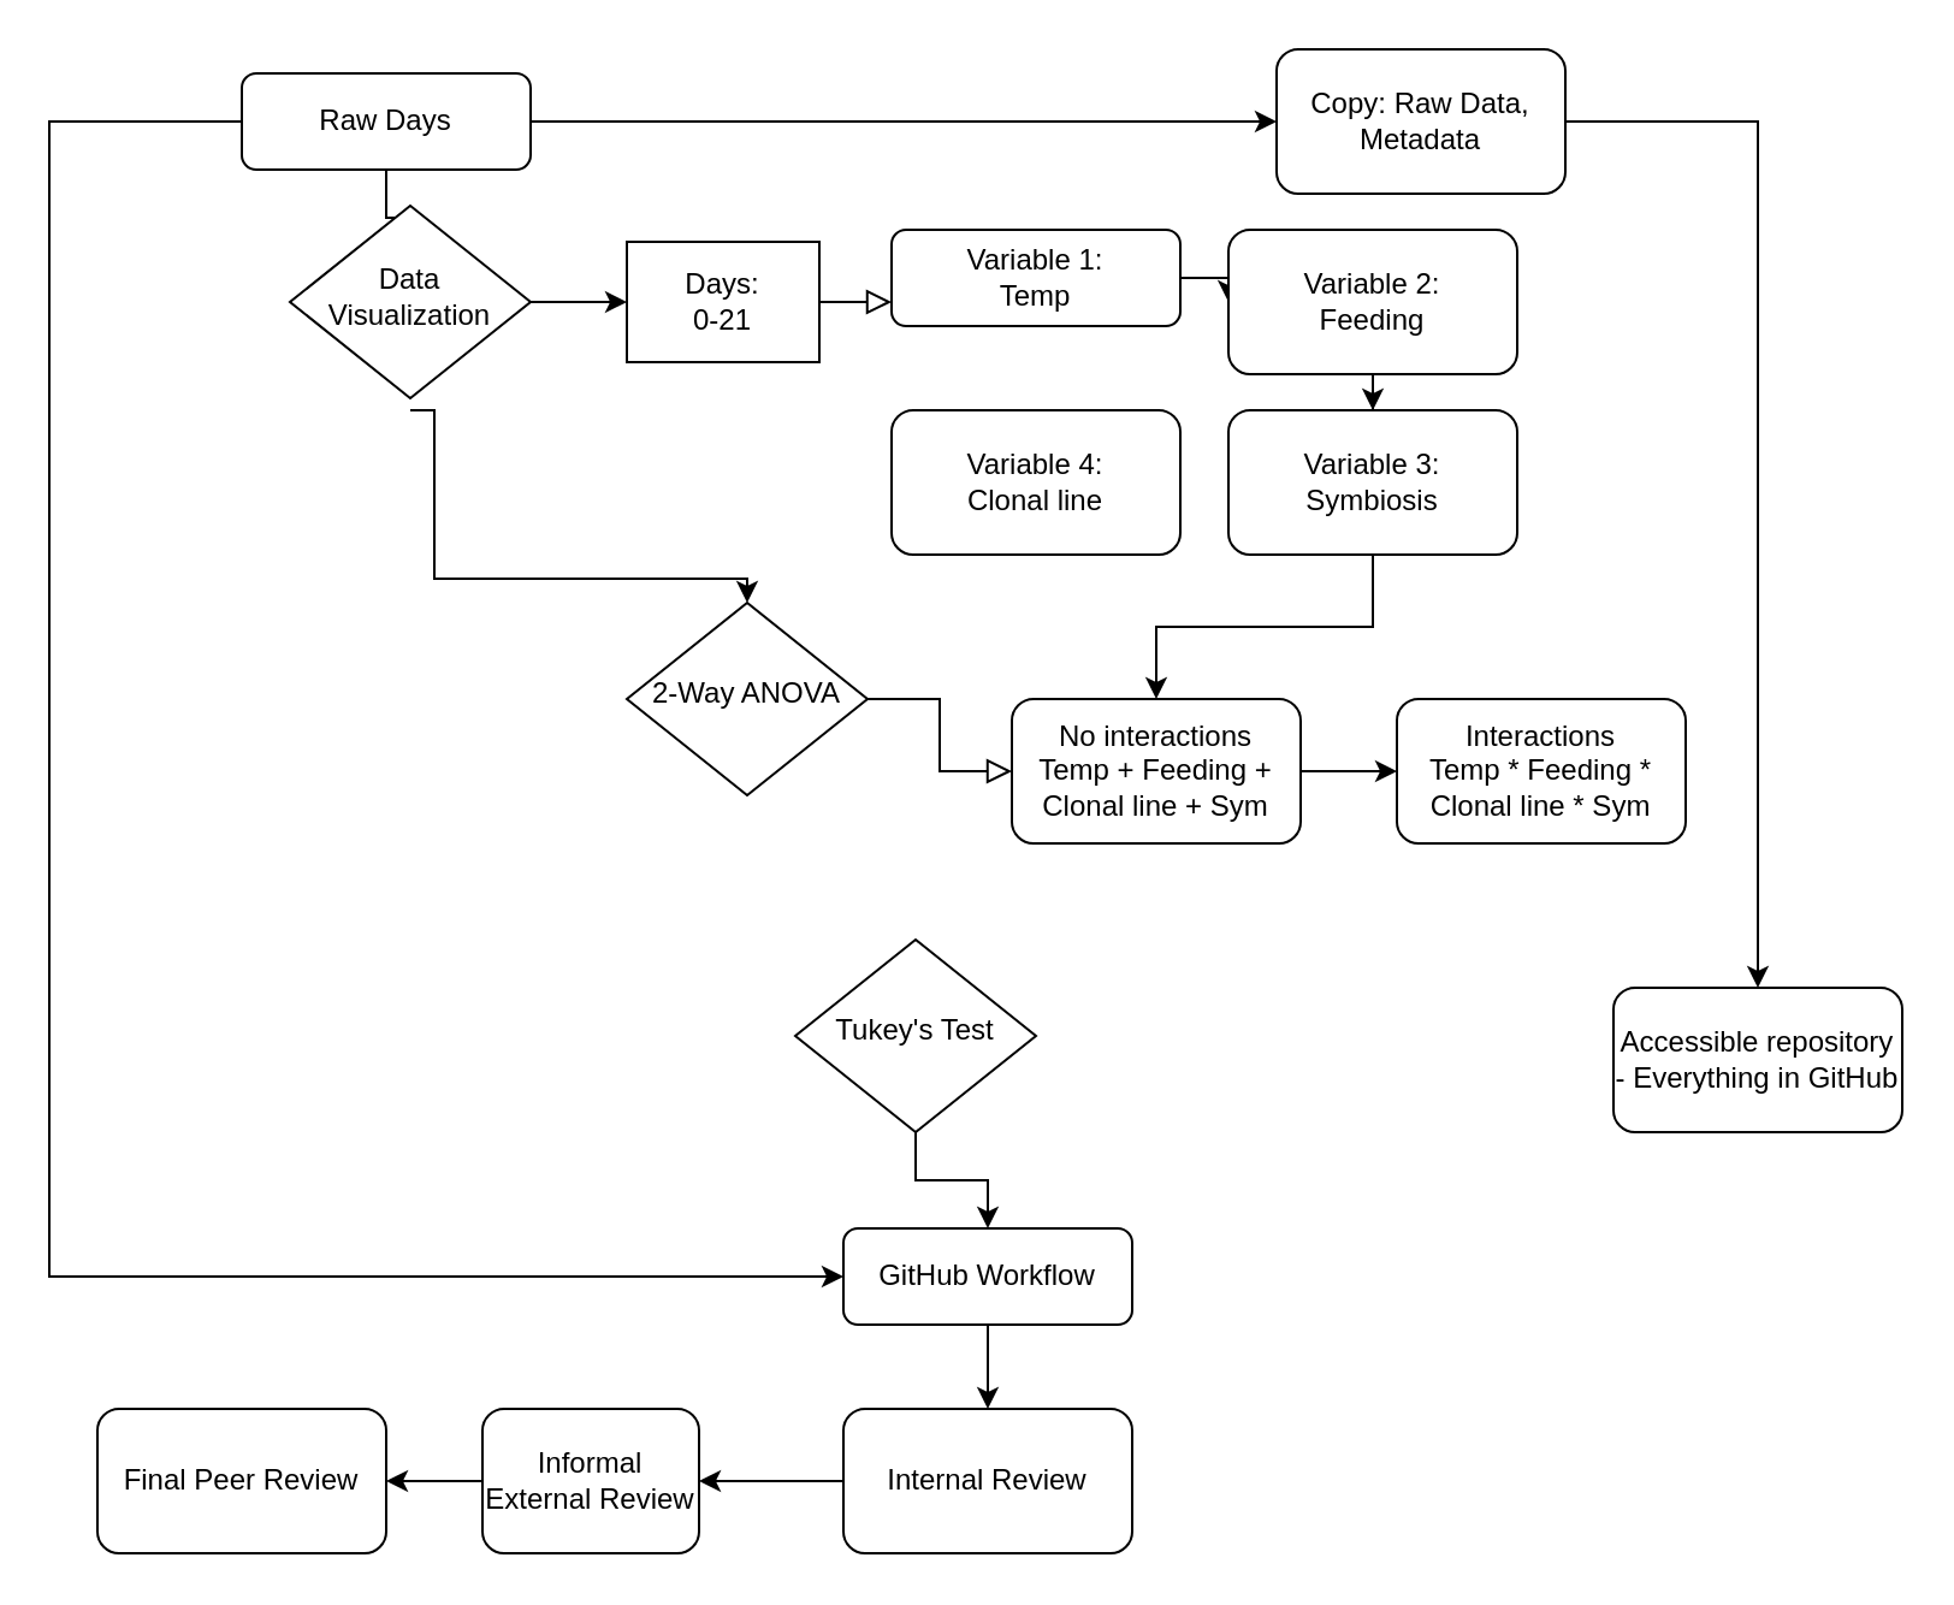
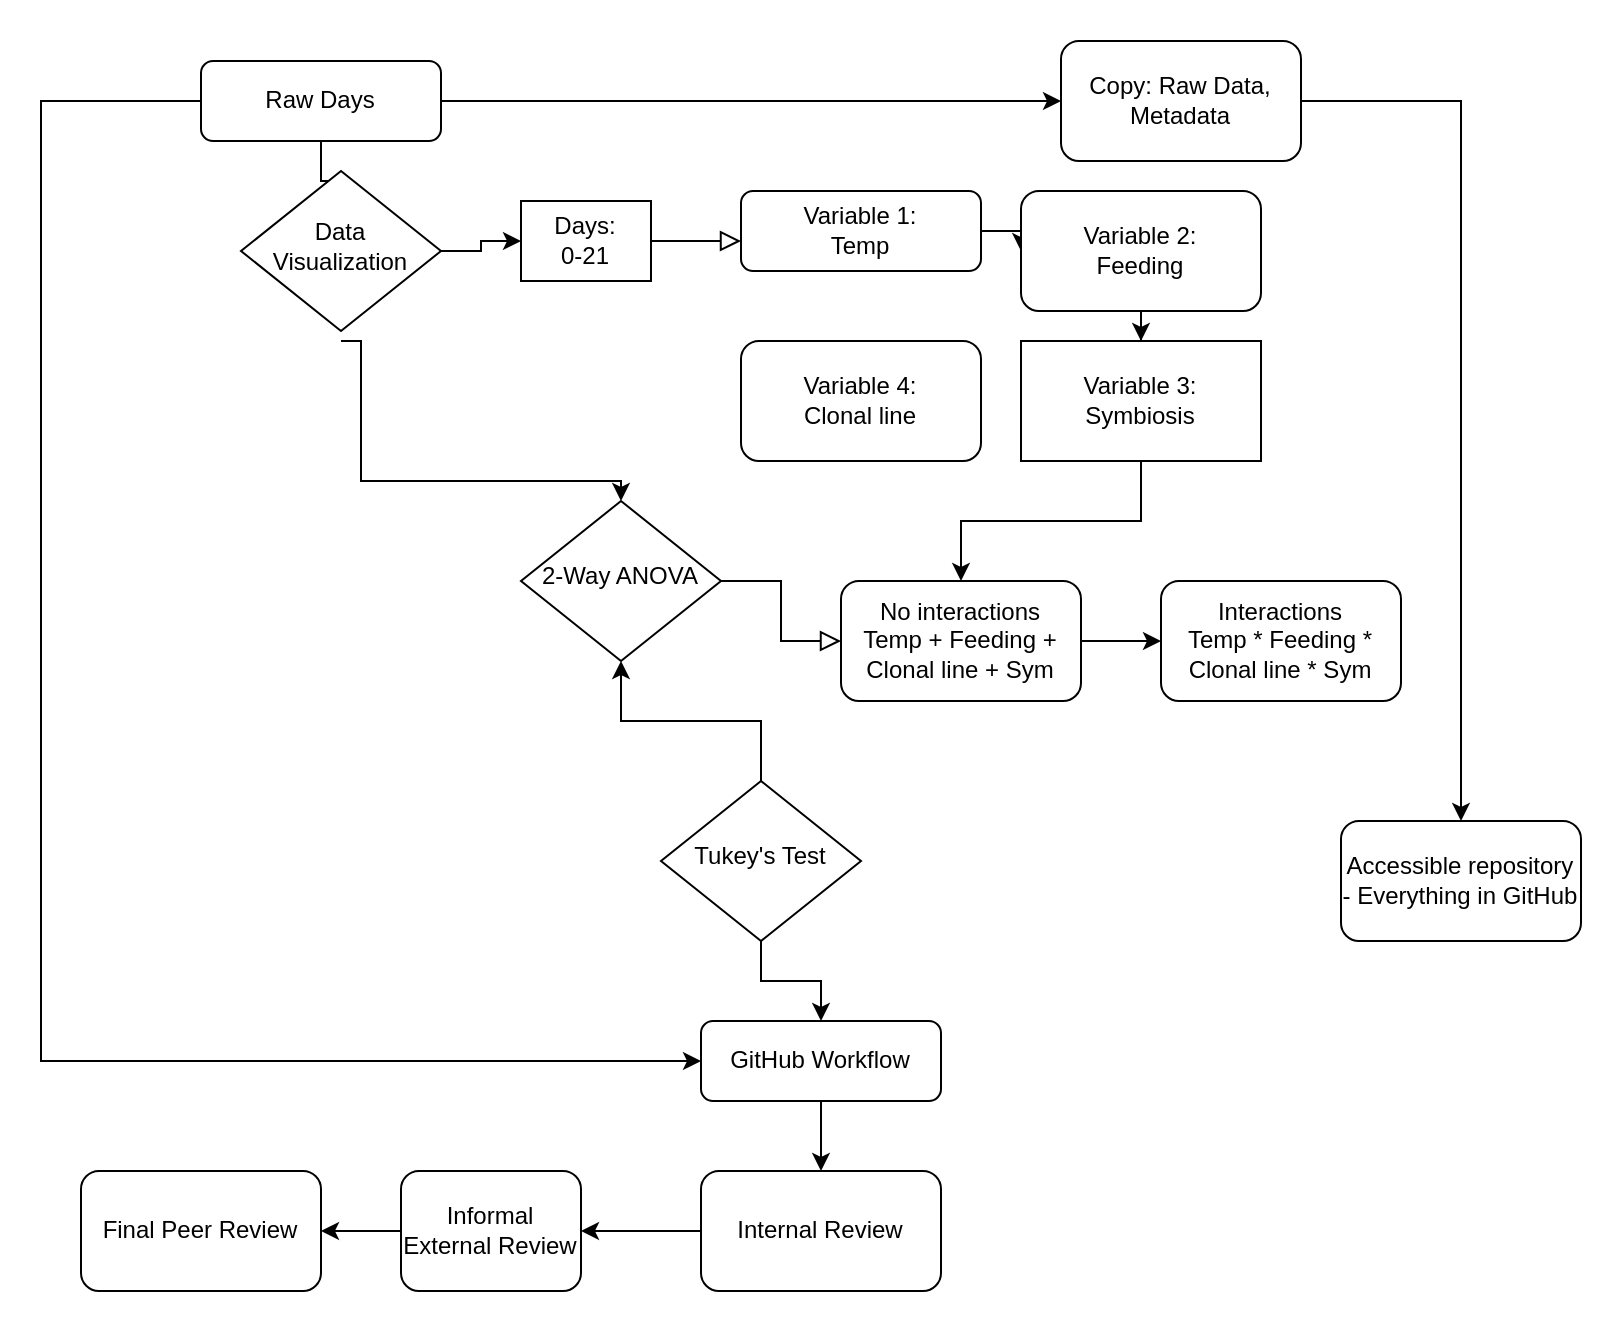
- <mxCell id="35" value="Days:&lt;br&gt;0-21" style="rounded=0;whiteSpace=wrap;html=1;" parent="1" vertex="1"><mxGeometry x="260" y="100" width="80" height="50" as="geometry" /></mxCell>
+ <mxCell id="35" value="Days:&lt;br&gt;0-21" style="rounded=0;whiteSpace=wrap;html=1;" parent="1" vertex="1"><mxGeometry x="260" y="100" width="65" height="40" as="geometry" /></mxCell>
- <mxCell id="24" value="Variable 3:&lt;br&gt;Symbiosis" style="whiteSpace=wrap;html=1;rounded=1;glass=0;strokeWidth=1;shadow=0;" parent="1" vertex="1"><mxGeometry x="510" y="170" width="120" height="60" as="geometry" /></mxCell>
+ <mxCell id="24" value="Variable 3:&lt;br&gt;Symbiosis" style="whiteSpace=wrap;html=1;glass=0;strokeWidth=1;shadow=0;rounded=0;" parent="1" vertex="1"><mxGeometry x="510" y="170" width="120" height="60" as="geometry" /></mxCell>
+ <mxCell id="32" value="" style="edgeStyle=orthogonalEdgeStyle;rounded=0;orthogonalLoop=1;jettySize=auto;html=1;" parent="1" source="34" target="13" edge="1"><mxGeometry relative="1" as="geometry" /></mxCell>
